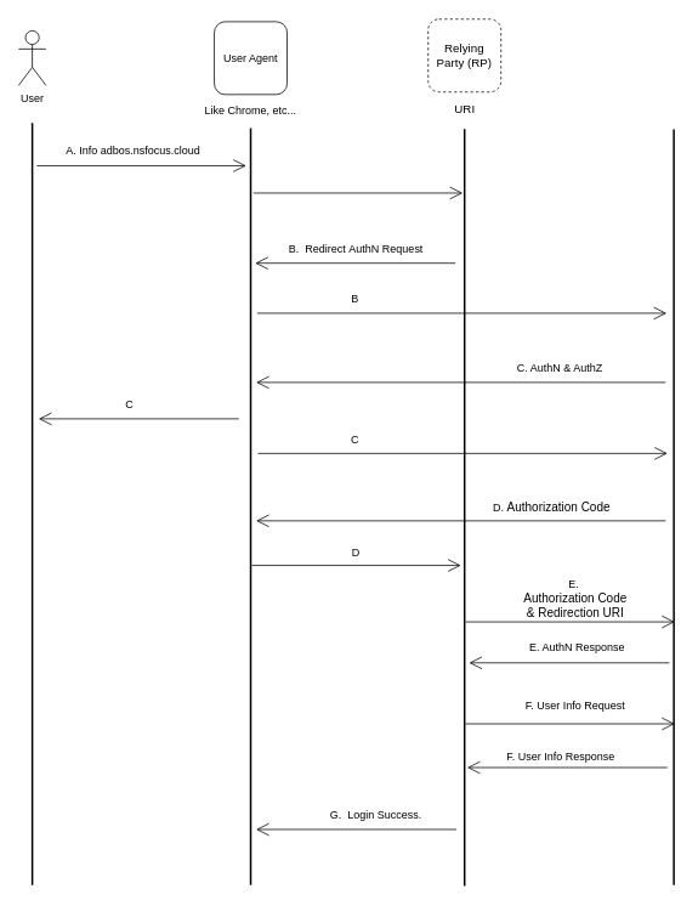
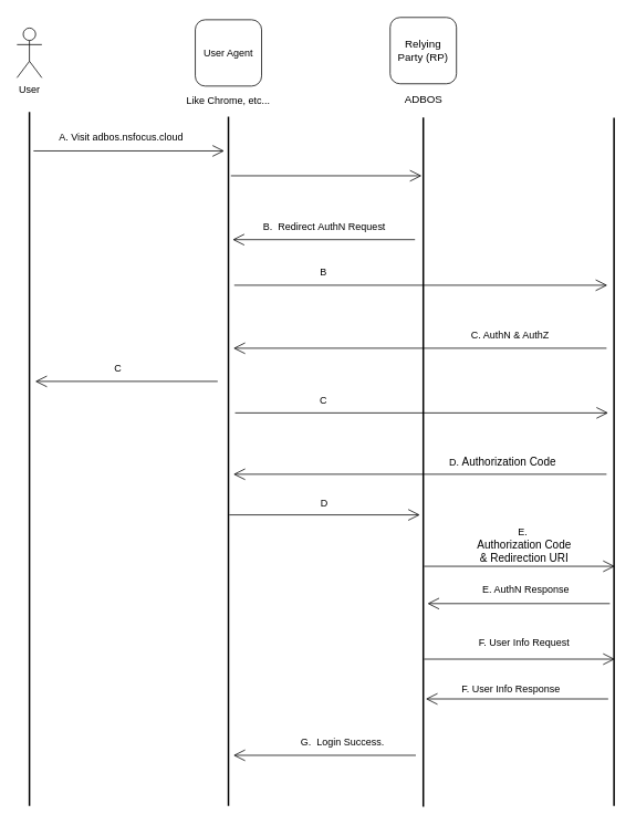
- <mxCell id="31" value="&lt;span style=&quot;font-family: verdana, charcoal, helvetica, arial, sans-serif; font-size: small; text-align: start; background-color: rgb(255, 255, 255);&quot;&gt;Relying Party&amp;nbsp;&lt;/span&gt;&lt;span style=&quot;background-color: light-dark(rgb(255, 255, 255), rgb(18, 18, 18)); font-family: verdana, charcoal, helvetica, arial, sans-serif; font-size: small; text-align: start; color: light-dark(rgb(0, 0, 0), rgb(255, 255, 255));&quot;&gt;(RP)&lt;/span&gt;" style="whiteSpace=wrap;html=1;aspect=fixed;rounded=1;dashed=1;" vertex="1" parent="1"><mxGeometry x="470" y="20" width="80" height="80" as="geometry" /></mxCell>
+ <mxCell id="31" value="&lt;span style=&quot;font-family: verdana, charcoal, helvetica, arial, sans-serif; font-size: small; text-align: start; background-color: rgb(255, 255, 255);&quot;&gt;Relying Party&amp;nbsp;&lt;/span&gt;&lt;span style=&quot;background-color: light-dark(rgb(255, 255, 255), rgb(18, 18, 18)); font-family: verdana, charcoal, helvetica, arial, sans-serif; font-size: small; text-align: start; color: light-dark(rgb(0, 0, 0), rgb(255, 255, 255));&quot;&gt;(RP)&lt;/span&gt;" style="whiteSpace=wrap;html=1;aspect=fixed;rounded=1;" vertex="1" parent="1"><mxGeometry x="470" y="20" width="80" height="80" as="geometry" /></mxCell>
- <mxCell id="32" value="&lt;span style=&quot;font-family: verdana, charcoal, helvetica, arial, sans-serif; font-size: small; text-align: start; text-wrap-mode: wrap; background-color: rgb(255, 255, 255);&quot;&gt;URI&lt;/span&gt;" style="text;html=1;align=center;verticalAlign=middle;resizable=0;points=[];autosize=1;strokeColor=none;fillColor=none;" vertex="1" parent="1"><mxGeometry x="475" y="102.779" width="70" height="30" as="geometry" /></mxCell>
+ <mxCell id="32" value="&lt;span style=&quot;font-family: verdana, charcoal, helvetica, arial, sans-serif; font-size: small; text-align: start; text-wrap-mode: wrap; background-color: rgb(255, 255, 255);&quot;&gt;ADBOS&lt;/span&gt;" style="text;html=1;align=center;verticalAlign=middle;resizable=0;points=[];autosize=1;strokeColor=none;fillColor=none;" vertex="1" parent="1"><mxGeometry x="475" y="102.779" width="70" height="30" as="geometry" /></mxCell>
- <mxCell id="8" value="A. Info adbos.nsfocus.cloud" style="text;html=1;align=center;verticalAlign=middle;whiteSpace=wrap;rounded=0;" vertex="1" parent="6"><mxGeometry x="16" width="180" height="30" as="geometry" /></mxCell>
+ <mxCell id="8" value="A. Visit adbos.nsfocus.cloud" style="text;html=1;align=center;verticalAlign=middle;whiteSpace=wrap;rounded=0;" vertex="1" parent="6"><mxGeometry x="16" width="180" height="30" as="geometry" /></mxCell>
